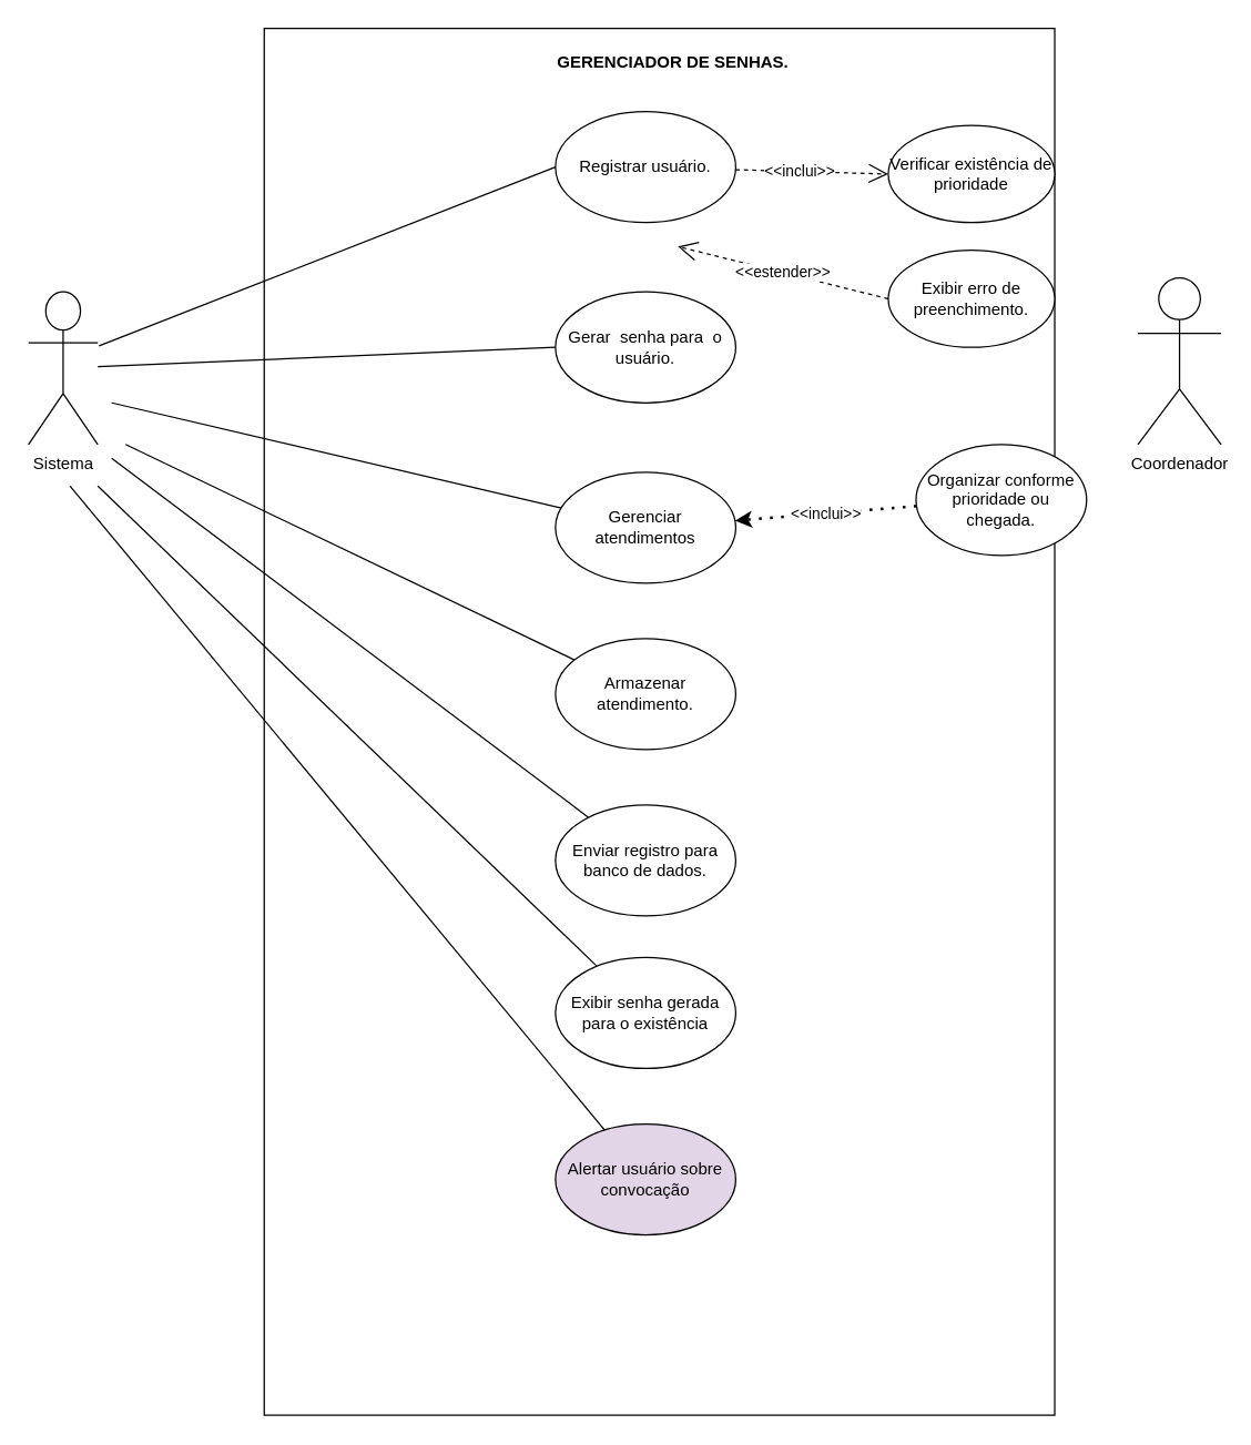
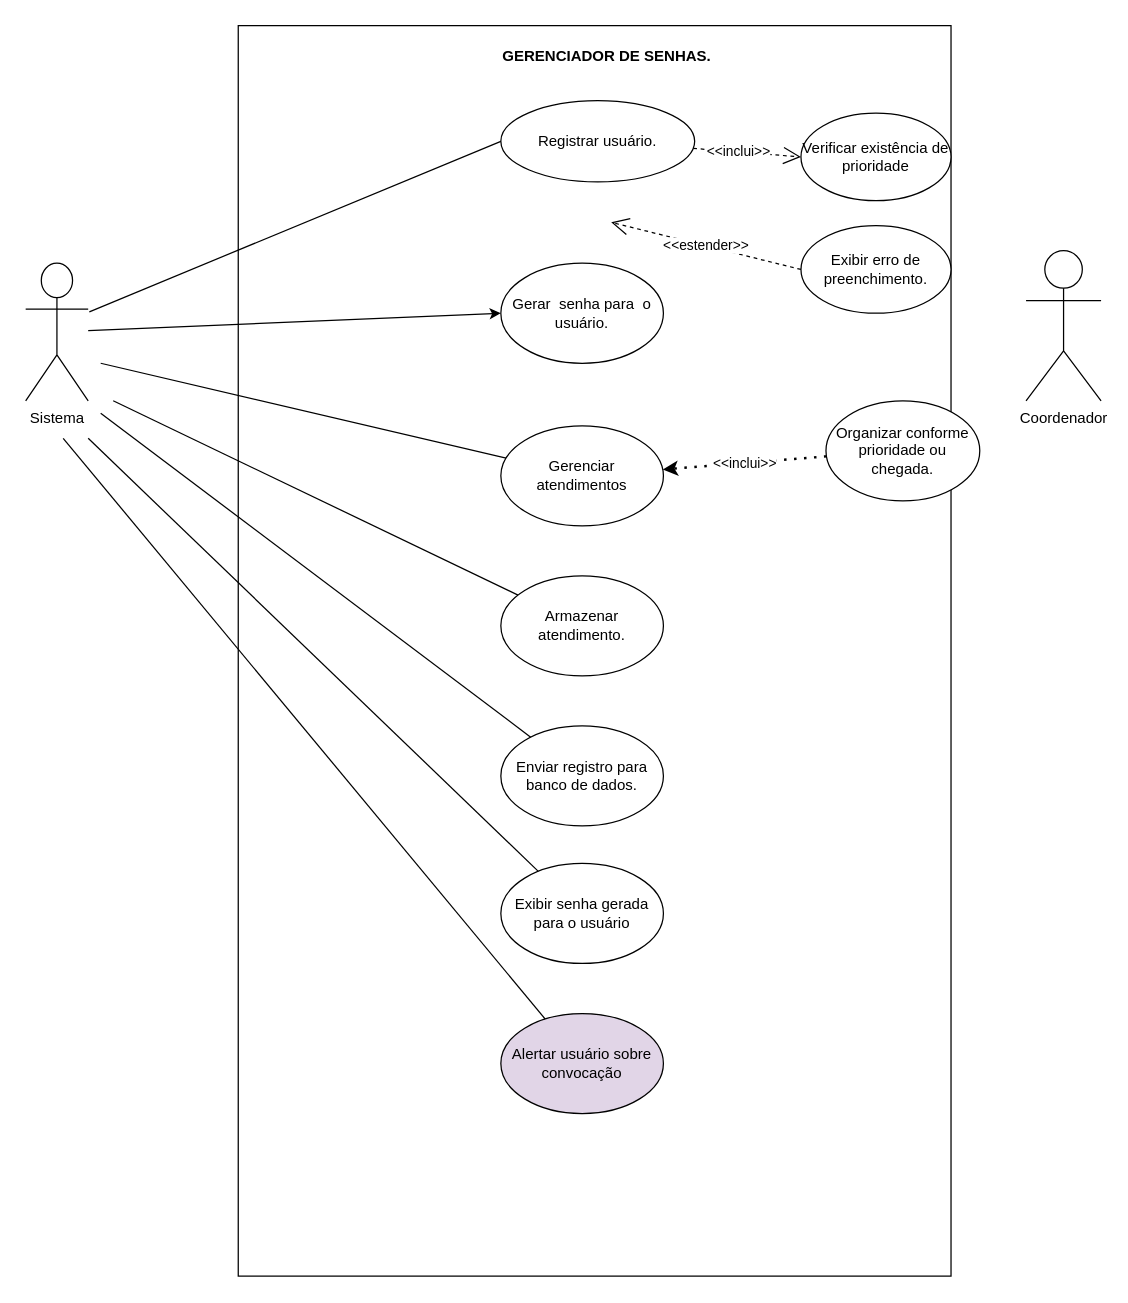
- <mxCell id="4" value="Registrar usuário." style="ellipse;whiteSpace=wrap;html=1;" parent="1" vertex="1"><mxGeometry x="400" y="80" width="130" height="80" as="geometry" /></mxCell>
+ <mxCell id="4" value="Registrar usuário." style="ellipse;whiteSpace=wrap;html=1;" parent="1" vertex="1"><mxGeometry x="400" y="80" width="155" height="65" as="geometry" /></mxCell>
- <mxCell id="20" value="" style="endArrow=none;html=1;rounded=0;entryX=0;entryY=0.5;entryDx=0;entryDy=0;" edge="1" parent="1" source="8" target="15"><mxGeometry width="50" height="50" relative="1" as="geometry"><mxPoint x="450" y="300" as="sourcePoint" /><mxPoint x="500" y="250" as="targetPoint" /></mxGeometry></mxCell>
+ <mxCell id="20" value="" style="endArrow=classic;html=1;rounded=0;entryX=0;entryY=0.5;entryDx=0;entryDy=0;" edge="1" parent="1" source="8" target="15"><mxGeometry width="50" height="50" relative="1" as="geometry"><mxPoint x="450" y="300" as="sourcePoint" /><mxPoint x="500" y="250" as="targetPoint" /></mxGeometry></mxCell>
- <mxCell id="7" value="Exibir senha gerada para o existência" style="ellipse;whiteSpace=wrap;html=1;" parent="1" vertex="1"><mxGeometry x="400" y="690" width="130" height="80" as="geometry" /></mxCell>
+ <mxCell id="7" value="Exibir senha gerada para o usuário" style="ellipse;whiteSpace=wrap;html=1;" parent="1" vertex="1"><mxGeometry x="400" y="690" width="130" height="80" as="geometry" /></mxCell>
